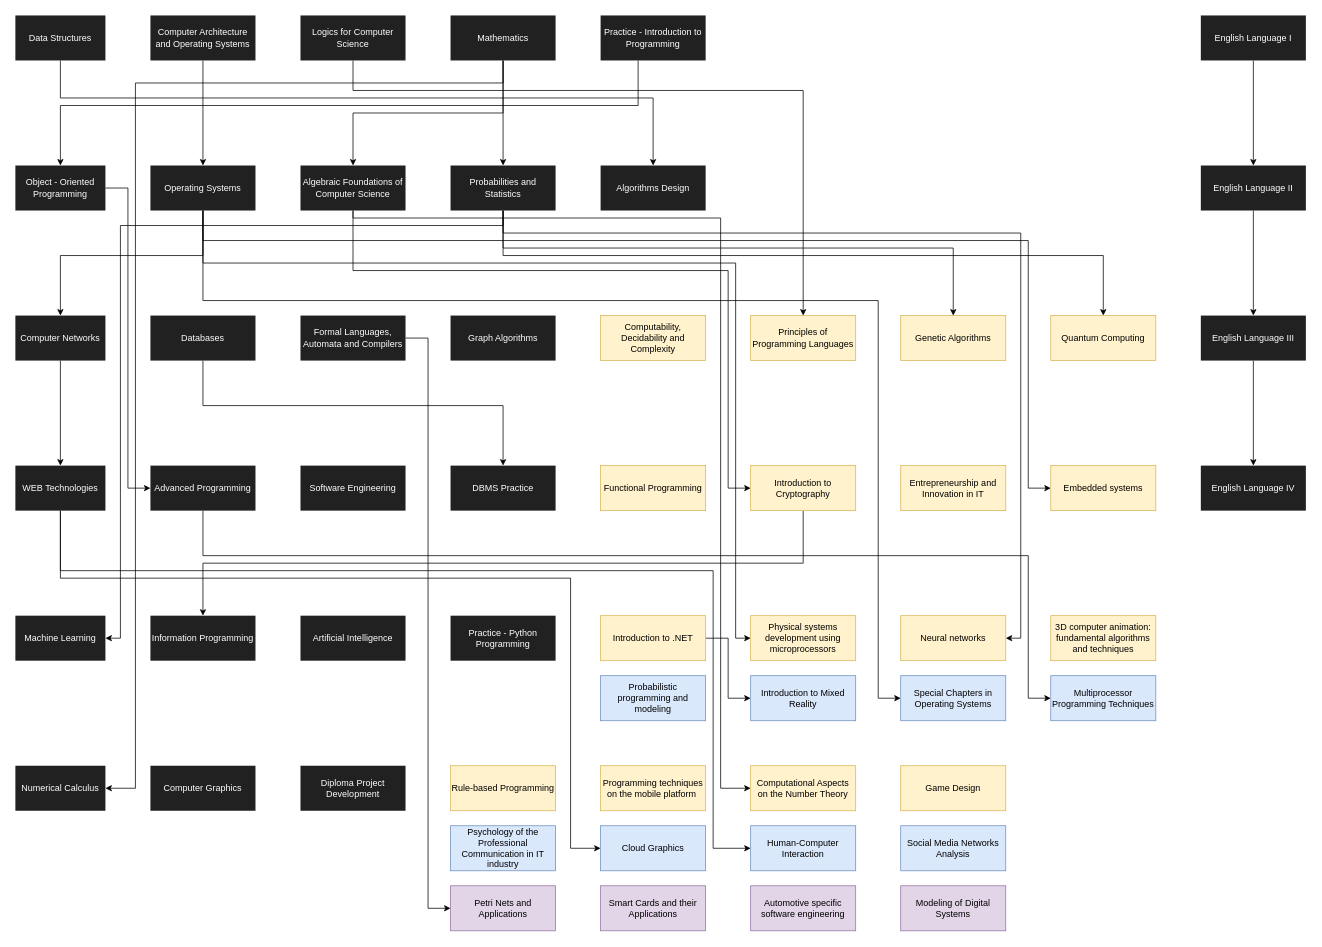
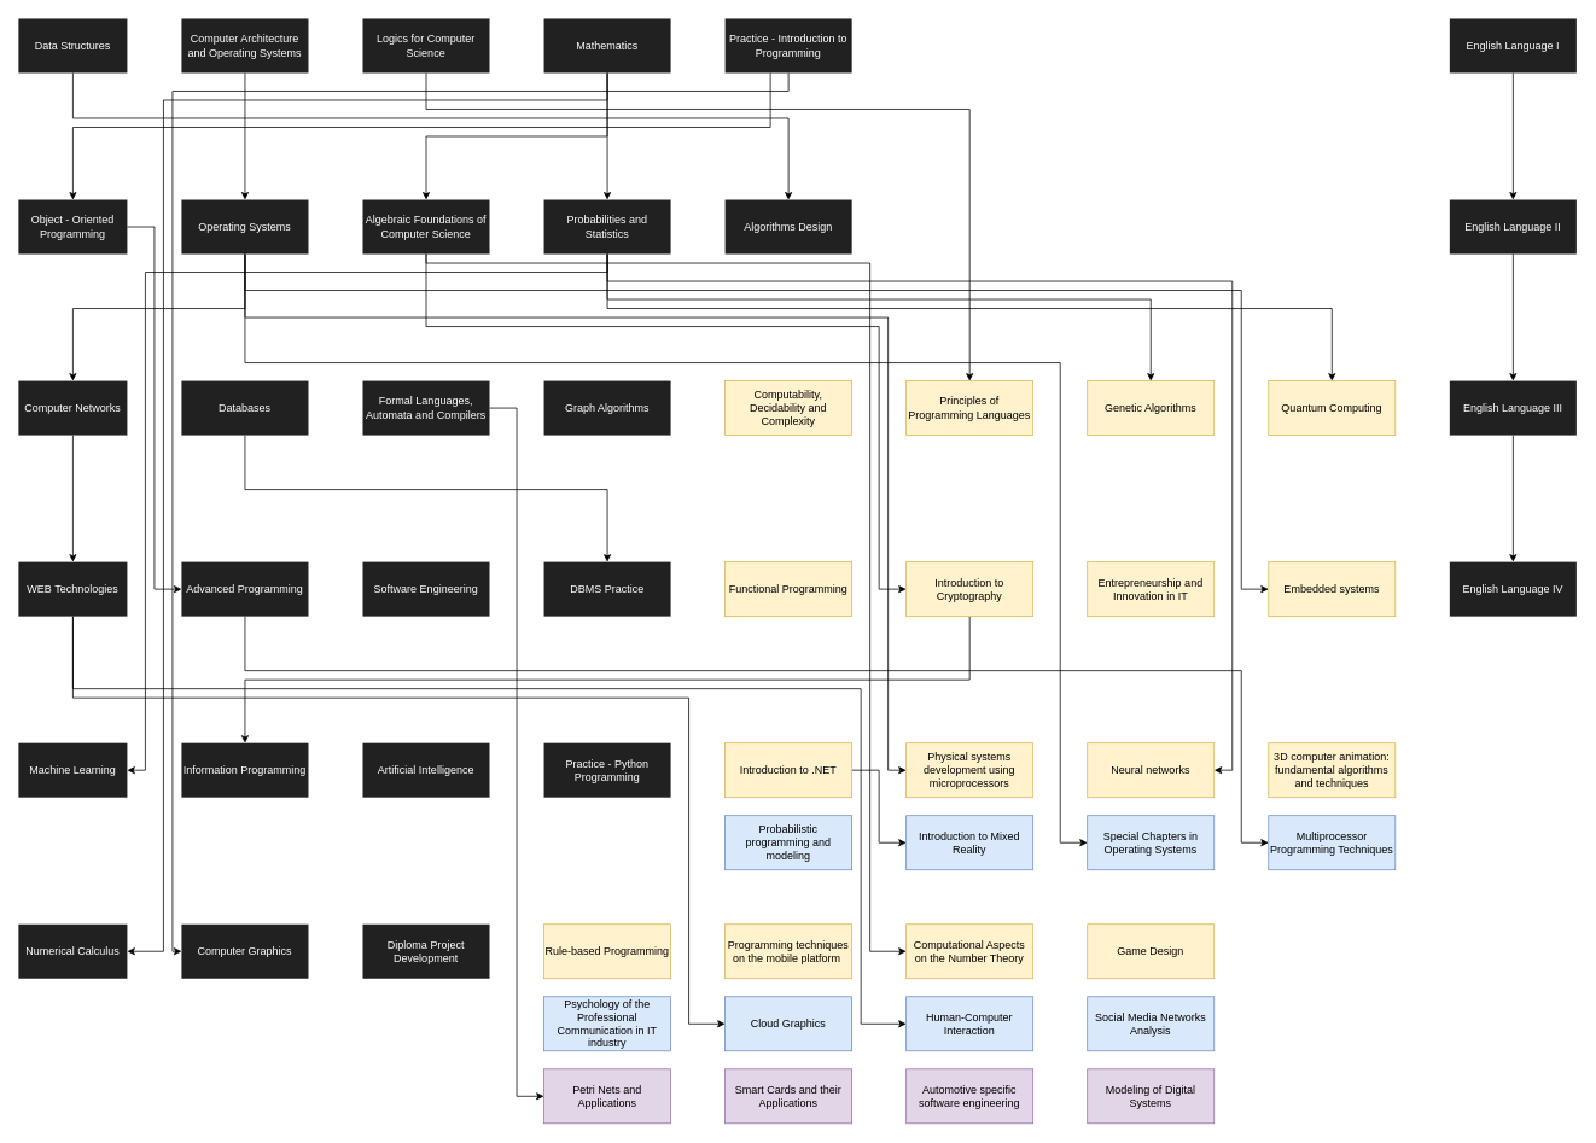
+ <mxCell id="13" style="edgeStyle=orthogonalEdgeStyle;rounded=0;orthogonalLoop=1;jettySize=auto;html=1;entryX=0;entryY=0.5;entryDx=0;entryDy=0;" edge="1" parent="1" source="14" target="57"><mxGeometry relative="1" as="geometry"><Array as="points"><mxPoint x="870" y="100" /><mxPoint x="190" y="100" /><mxPoint x="190" y="1050" /></Array></mxGeometry></mxCell>
